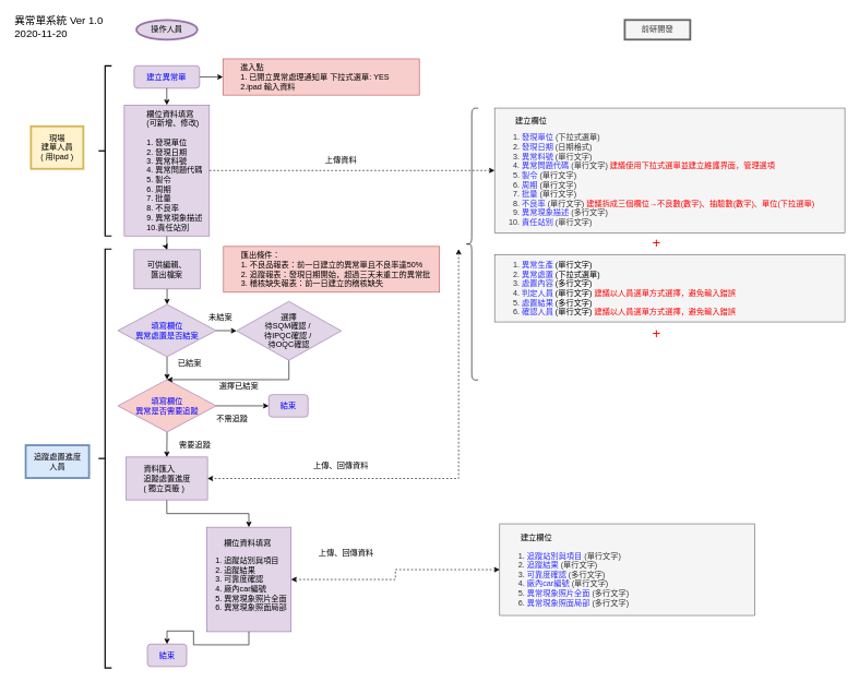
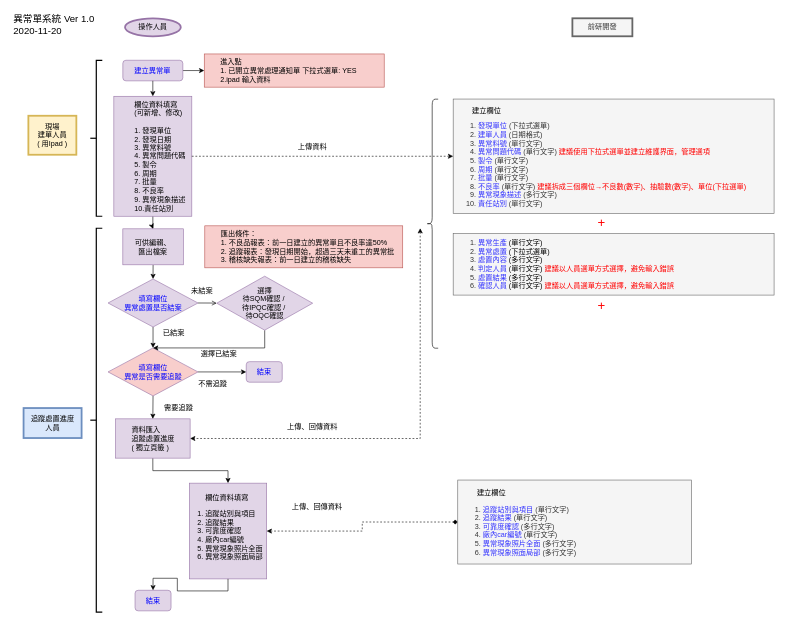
- <mxCell id="11" value="&lt;div&gt;&lt;span style=&quot;color: rgb(0 , 0 , 0)&quot;&gt;&amp;nbsp; &amp;nbsp; &amp;nbsp; &amp;nbsp;&amp;nbsp;&lt;/span&gt;&lt;/div&gt;&lt;div&gt;&lt;span style=&quot;color: rgb(0 , 0 , 0)&quot;&gt;&amp;nbsp; &amp;nbsp; &amp;nbsp; &amp;nbsp; &amp;nbsp;建立欄位&lt;/span&gt;&lt;font color=&quot;#3333ff&quot;&gt;&lt;br&gt;&lt;/font&gt;&lt;/div&gt;&lt;ol&gt;&lt;li&gt;&lt;font color=&quot;#3333ff&quot;&gt;發現單位&lt;/font&gt;&lt;font color=&quot;#0000ff&quot;&gt; &lt;/font&gt;(下拉式選單)&lt;/li&gt;&lt;li&gt;&lt;font color=&quot;#3333ff&quot;&gt;發現日期&lt;/font&gt; (日期格式)&lt;/li&gt;&lt;li&gt;&lt;font color=&quot;#3333ff&quot;&gt;異常料號&lt;/font&gt; (單行文字)&lt;/li&gt;&lt;li&gt;&lt;font color=&quot;#3333ff&quot;&gt;異常問題代碼&lt;/font&gt; (單行文字) &lt;font color=&quot;#ff0000&quot;&gt;建議使用下拉式選單並建立維護界面，管理選項&lt;/font&gt;&lt;span lang=&quot;EN-US&quot;&gt;&lt;/span&gt;&lt;/li&gt;&lt;li&gt;&lt;font color=&quot;#3333ff&quot;&gt;製令&lt;/font&gt; (單行文字)&lt;/li&gt;&lt;li&gt;&lt;font color=&quot;#3333ff&quot;&gt;周期&lt;/font&gt; (單行文字)&lt;/li&gt;&lt;li&gt;&lt;font color=&quot;#3333ff&quot;&gt;批量&lt;/font&gt; (單行文字)&lt;/li&gt;&lt;li&gt;&lt;font color=&quot;#3333ff&quot;&gt;不良率&lt;/font&gt; (單行文字) &lt;font color=&quot;#ff0000&quot;&gt;建議拆成三個欄位→不良數&lt;span lang=&quot;EN-US&quot;&gt;(&lt;/span&gt;數字&lt;span lang=&quot;EN-US&quot;&gt;)&lt;/span&gt;、抽驗數&lt;span lang=&quot;EN-US&quot;&gt;(&lt;/span&gt;數字&lt;span lang=&quot;EN-US&quot;&gt;)&lt;/span&gt;、單位&lt;span lang=&quot;EN-US&quot;&gt;(&lt;/span&gt;下拉選單&lt;/font&gt;&lt;span lang=&quot;EN-US&quot;&gt;&lt;font color=&quot;#ff0000&quot;&gt;)&lt;/font&gt;&lt;/span&gt;&lt;/li&gt;&lt;li&gt;&lt;font color=&quot;#3333ff&quot;&gt;異常現象描述&lt;/font&gt; (多行文字)&lt;/li&gt;&lt;li&gt;&lt;font color=&quot;#3333ff&quot;&gt;責任站別&lt;/font&gt; (單行文字)&lt;/li&gt;&lt;/ol&gt;" style="rounded=0;whiteSpace=wrap;html=1;strokeColor=#666666;strokeWidth=1;fontSize=12;align=left;fillColor=#f5f5f5;fontColor=#333333;" parent="1" vertex="1"><mxGeometry x="755" y="164.63" width="535" height="190.74" as="geometry" /></mxCell>
+ <mxCell id="11" value="&lt;div&gt;&lt;span style=&quot;color: rgb(0 , 0 , 0)&quot;&gt;&amp;nbsp; &amp;nbsp; &amp;nbsp; &amp;nbsp;&amp;nbsp;&lt;/span&gt;&lt;/div&gt;&lt;div&gt;&lt;span style=&quot;color: rgb(0 , 0 , 0)&quot;&gt;&amp;nbsp; &amp;nbsp; &amp;nbsp; &amp;nbsp; &amp;nbsp;建立欄位&lt;/span&gt;&lt;font color=&quot;#3333ff&quot;&gt;&lt;br&gt;&lt;/font&gt;&lt;/div&gt;&lt;ol&gt;&lt;li&gt;&lt;font color=&quot;#3333ff&quot;&gt;發現單位&lt;/font&gt;&lt;font color=&quot;#0000ff&quot;&gt; &lt;/font&gt;(下拉式選單)&lt;/li&gt;&lt;li&gt;&lt;font color=&quot;#3333ff&quot;&gt;建單人員&lt;/font&gt; (日期格式)&lt;/li&gt;&lt;li&gt;&lt;font color=&quot;#3333ff&quot;&gt;異常料號&lt;/font&gt; (單行文字)&lt;/li&gt;&lt;li&gt;&lt;font color=&quot;#3333ff&quot;&gt;異常問題代碼&lt;/font&gt; (單行文字) &lt;font color=&quot;#ff0000&quot;&gt;建議使用下拉式選單並建立維護界面，管理選項&lt;/font&gt;&lt;span lang=&quot;EN-US&quot;&gt;&lt;/span&gt;&lt;/li&gt;&lt;li&gt;&lt;font color=&quot;#3333ff&quot;&gt;製令&lt;/font&gt; (單行文字)&lt;/li&gt;&lt;li&gt;&lt;font color=&quot;#3333ff&quot;&gt;周期&lt;/font&gt; (單行文字)&lt;/li&gt;&lt;li&gt;&lt;font color=&quot;#3333ff&quot;&gt;批量&lt;/font&gt; (單行文字)&lt;/li&gt;&lt;li&gt;&lt;font color=&quot;#3333ff&quot;&gt;不良率&lt;/font&gt; (單行文字) &lt;font color=&quot;#ff0000&quot;&gt;建議拆成三個欄位→不良數&lt;span lang=&quot;EN-US&quot;&gt;(&lt;/span&gt;數字&lt;span lang=&quot;EN-US&quot;&gt;)&lt;/span&gt;、抽驗數&lt;span lang=&quot;EN-US&quot;&gt;(&lt;/span&gt;數字&lt;span lang=&quot;EN-US&quot;&gt;)&lt;/span&gt;、單位&lt;span lang=&quot;EN-US&quot;&gt;(&lt;/span&gt;下拉選單&lt;/font&gt;&lt;span lang=&quot;EN-US&quot;&gt;&lt;font color=&quot;#ff0000&quot;&gt;)&lt;/font&gt;&lt;/span&gt;&lt;/li&gt;&lt;li&gt;&lt;font color=&quot;#3333ff&quot;&gt;異常現象描述&lt;/font&gt; (多行文字)&lt;/li&gt;&lt;li&gt;&lt;font color=&quot;#3333ff&quot;&gt;責任站別&lt;/font&gt; (單行文字)&lt;/li&gt;&lt;/ol&gt;" style="rounded=0;whiteSpace=wrap;html=1;strokeColor=#666666;strokeWidth=1;fontSize=12;align=left;fillColor=#f5f5f5;fontColor=#333333;" parent="1" vertex="1"><mxGeometry x="755" y="164.63" width="535" height="190.74" as="geometry" /></mxCell>
- <mxCell id="21" style="edgeStyle=orthogonalEdgeStyle;rounded=0;orthogonalLoop=1;jettySize=auto;html=1;exitX=1;exitY=0.5;exitDx=0;exitDy=0;" parent="1" source="22" target="31" edge="1"><mxGeometry relative="1" as="geometry"><mxPoint x="360.75" y="504.655" as="targetPoint" /></mxGeometry></mxCell>
+ <mxCell id="21" style="edgeStyle=orthogonalEdgeStyle;rounded=0;orthogonalLoop=1;jettySize=auto;html=1;exitX=1;exitY=0.5;exitDx=0;exitDy=0;endArrow=open;" parent="1" source="22" target="31" edge="1"><mxGeometry relative="1" as="geometry"><mxPoint x="360.75" y="504.655" as="targetPoint" /></mxGeometry></mxCell>
- <mxCell id="41" style="edgeStyle=orthogonalEdgeStyle;rounded=0;orthogonalLoop=1;jettySize=auto;html=1;dashed=1;startArrow=classic;startFill=1;endArrow=classic;endFill=1;fontSize=12;fontColor=#FF0000;entryX=0;entryY=0.5;entryDx=0;entryDy=0;" parent="1" source="16" target="43" edge="1"><mxGeometry relative="1" as="geometry"><mxPoint x="557.65" y="870" as="targetPoint" /><mxPoint x="326.75" y="860" as="sourcePoint" /><Array as="points" /></mxGeometry></mxCell>
+ <mxCell id="41" style="edgeStyle=orthogonalEdgeStyle;rounded=0;orthogonalLoop=1;jettySize=auto;html=1;dashed=1;startArrow=classic;startFill=1;endArrow=diamond;endFill=1;fontSize=12;fontColor=#FF0000;entryX=0;entryY=0.5;entryDx=0;entryDy=0;" parent="1" source="16" target="43" edge="1"><mxGeometry relative="1" as="geometry"><mxPoint x="557.65" y="870" as="targetPoint" /><mxPoint x="326.75" y="860" as="sourcePoint" /><Array as="points" /></mxGeometry></mxCell>
